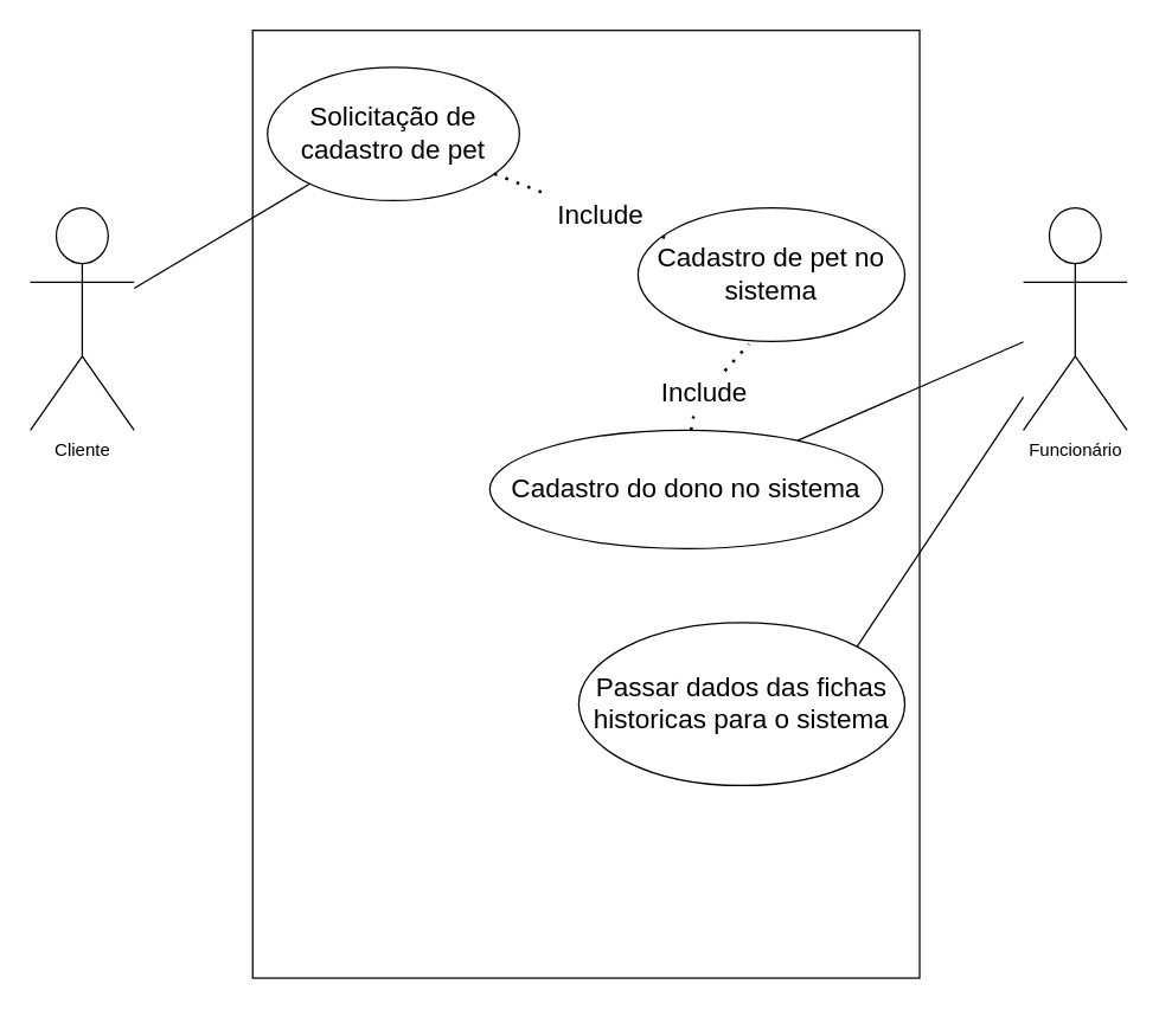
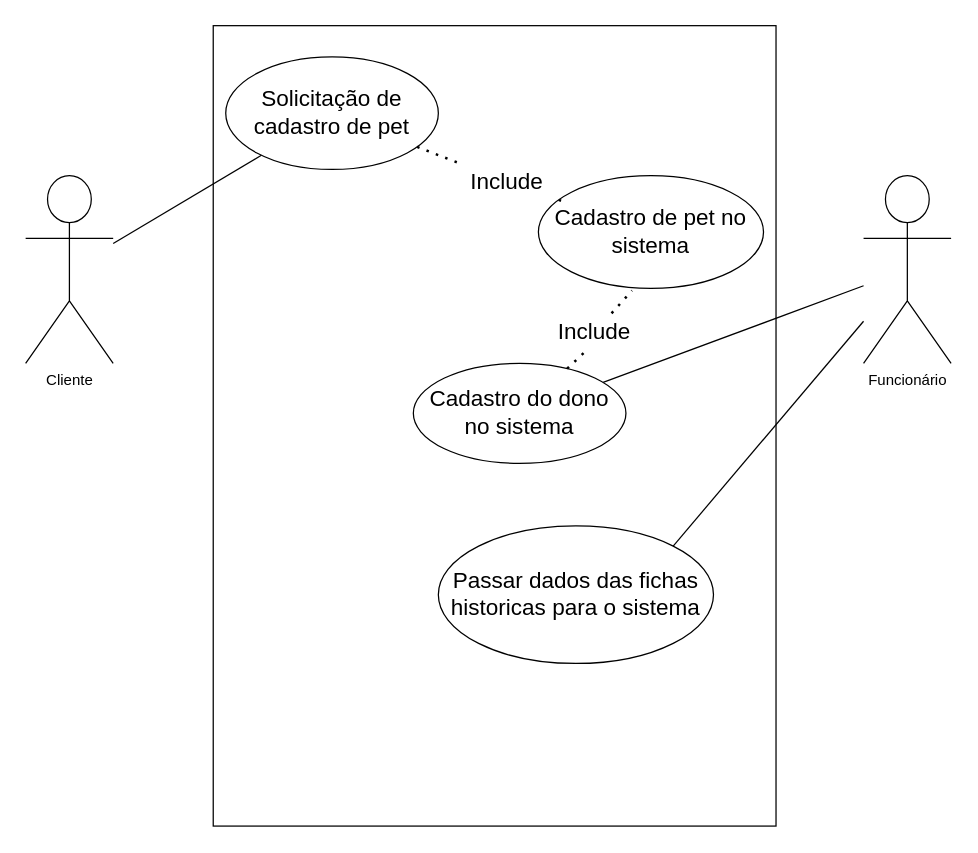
- <mxCell id="12" value="&lt;font style=&quot;font-size: 18px;&quot;&gt;Cadastro do dono no sistema&lt;/font&gt;" style="ellipse;whiteSpace=wrap;html=1;" vertex="1" parent="1"><mxGeometry x="330" y="290" width="265" height="80" as="geometry" /></mxCell>
+ <mxCell id="12" value="&lt;font style=&quot;font-size: 18px;&quot;&gt;Cadastro do dono no sistema&lt;/font&gt;" style="ellipse;whiteSpace=wrap;html=1;" vertex="1" parent="1"><mxGeometry x="330" y="290" width="170" height="80" as="geometry" /></mxCell>
- <mxCell id="17" value="&lt;font style=&quot;font-size: 18px;&quot;&gt;Passar dados das fichas historicas para o sistema&lt;/font&gt;" style="ellipse;whiteSpace=wrap;html=1;" vertex="1" parent="1"><mxGeometry x="390" y="420" width="220" height="110" as="geometry" /></mxCell>
+ <mxCell id="17" value="&lt;font style=&quot;font-size: 18px;&quot;&gt;Passar dados das fichas historicas para o sistema&lt;/font&gt;" style="ellipse;whiteSpace=wrap;html=1;" vertex="1" parent="1"><mxGeometry x="350" y="420" width="220" height="110" as="geometry" /></mxCell>
